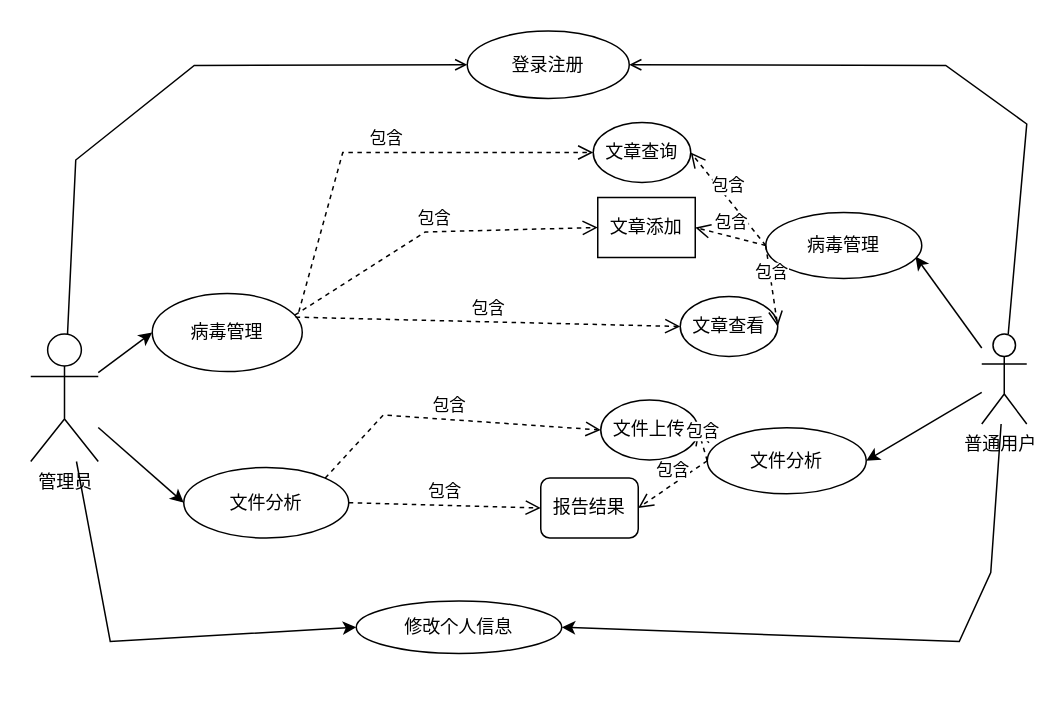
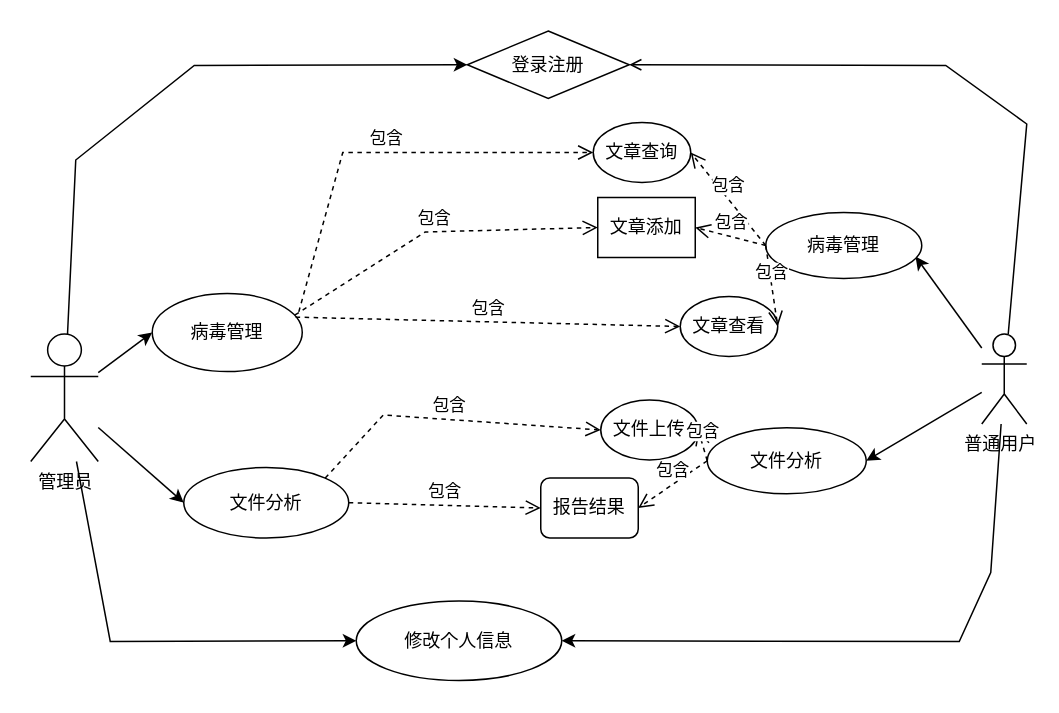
- <mxCell id="8" value="" style="endArrow=open;html=1;rounded=0;entryX=0;entryY=0.5;entryDx=0;entryDy=0;" edge="1" parent="1" source="2" target="3"><mxGeometry width="50" height="50" relative="1" as="geometry"><mxPoint x="59" y="242" as="sourcePoint" /><mxPoint x="209" y="158" as="targetPoint" /><Array as="points"><mxPoint x="50" y="106" /><mxPoint x="129" y="43" /></Array></mxGeometry></mxCell>
+ <mxCell id="8" value="" style="endArrow=classic;html=1;rounded=0;entryX=0;entryY=0.5;entryDx=0;entryDy=0;" edge="1" parent="1" source="2" target="3"><mxGeometry width="50" height="50" relative="1" as="geometry"><mxPoint x="59" y="242" as="sourcePoint" /><mxPoint x="209" y="158" as="targetPoint" /><Array as="points"><mxPoint x="50" y="106" /><mxPoint x="129" y="43" /></Array></mxGeometry></mxCell>
- <mxCell id="3" value="登录注册" style="ellipse;whiteSpace=wrap;html=1;" vertex="1" parent="1"><mxGeometry x="311" y="20" width="108" height="45" as="geometry" /></mxCell>
+ <mxCell id="3" value="登录注册" style="rhombus;whiteSpace=wrap;html=1;" vertex="1" parent="1"><mxGeometry x="311" y="20" width="108" height="45" as="geometry" /></mxCell>
- <mxCell id="4" value="修改个人信息" style="ellipse;whiteSpace=wrap;html=1;" vertex="1" parent="1"><mxGeometry x="237" y="400" width="137" height="35" as="geometry" /></mxCell>
+ <mxCell id="4" value="修改个人信息" style="ellipse;whiteSpace=wrap;html=1;" vertex="1" parent="1"><mxGeometry x="237" y="400" width="137" height="53" as="geometry" /></mxCell>
